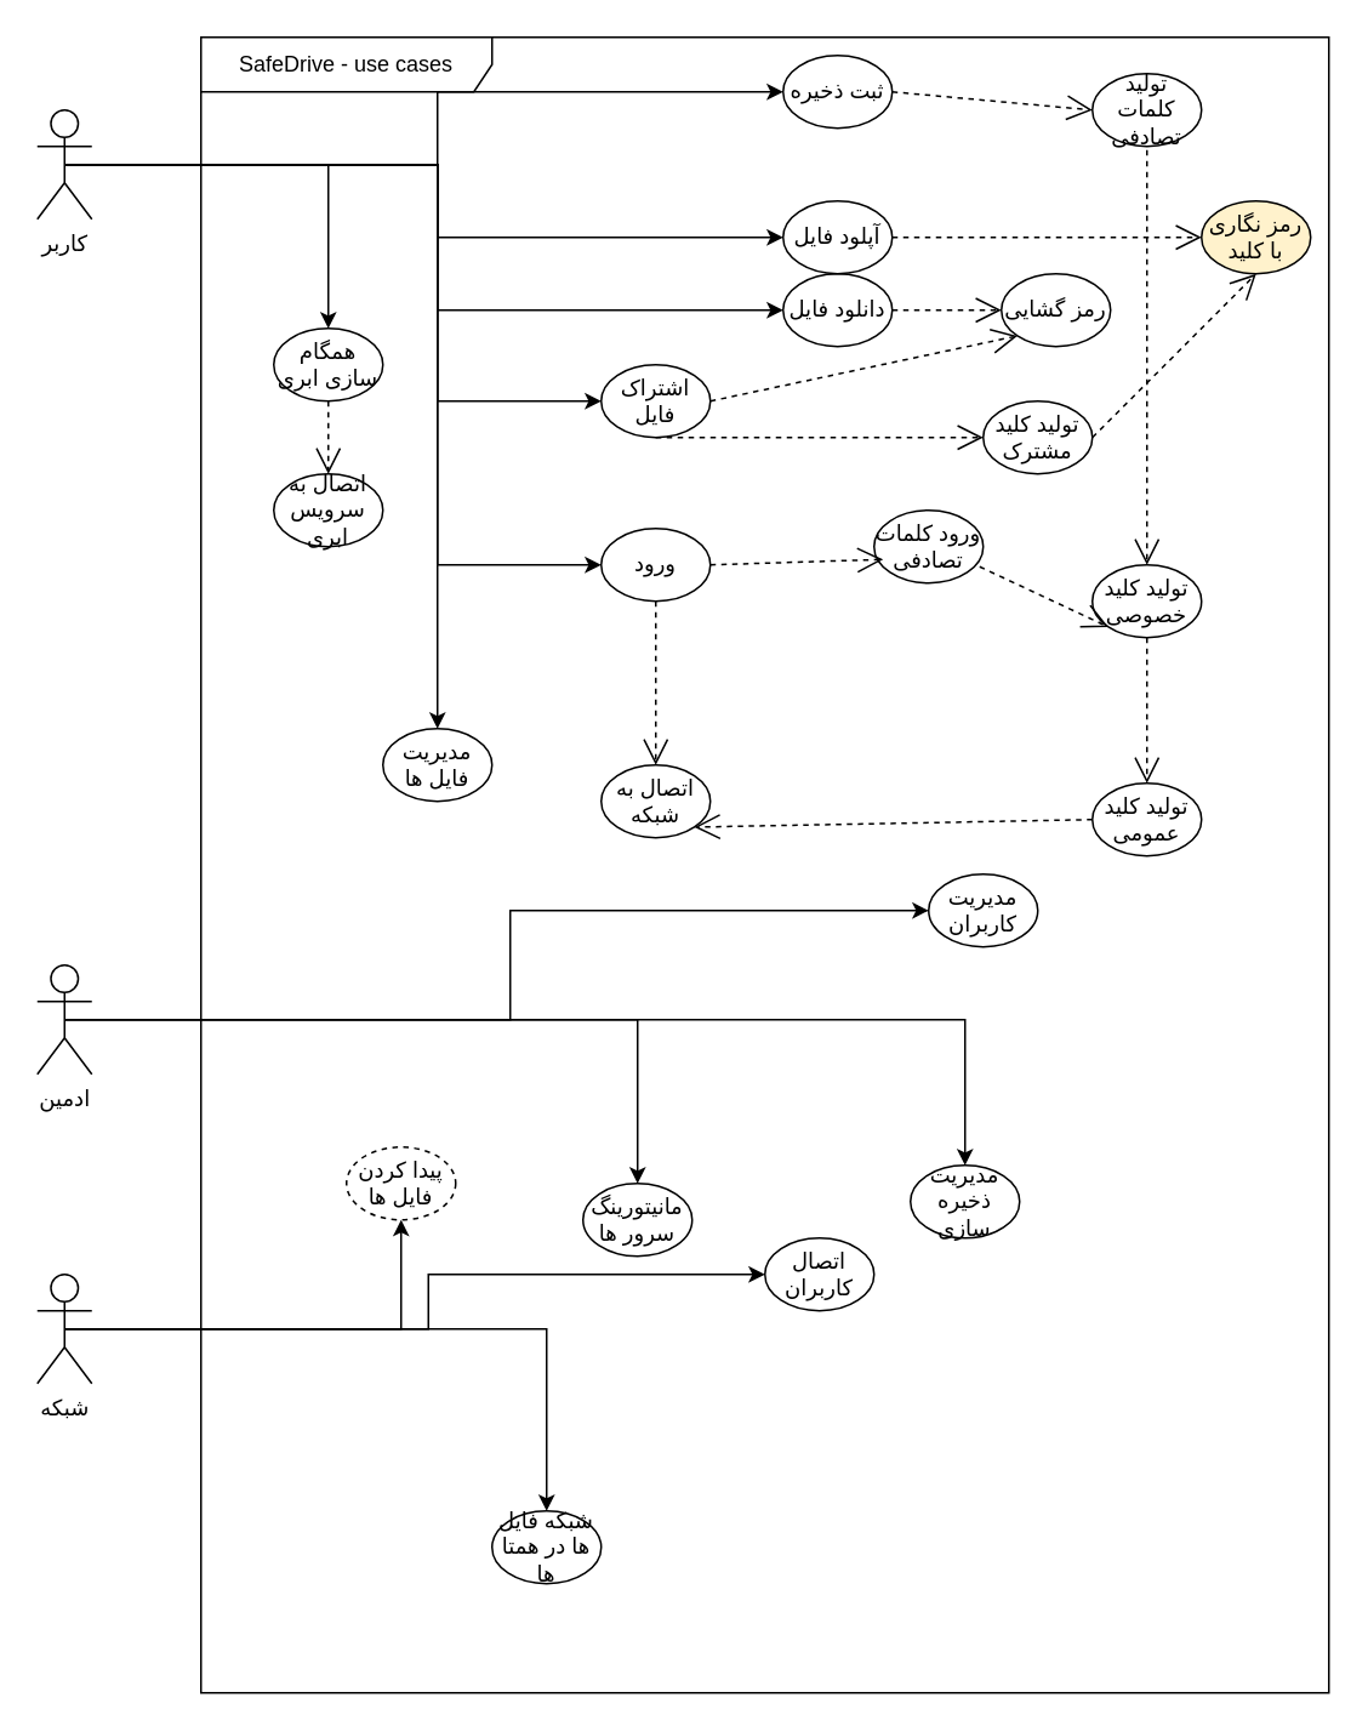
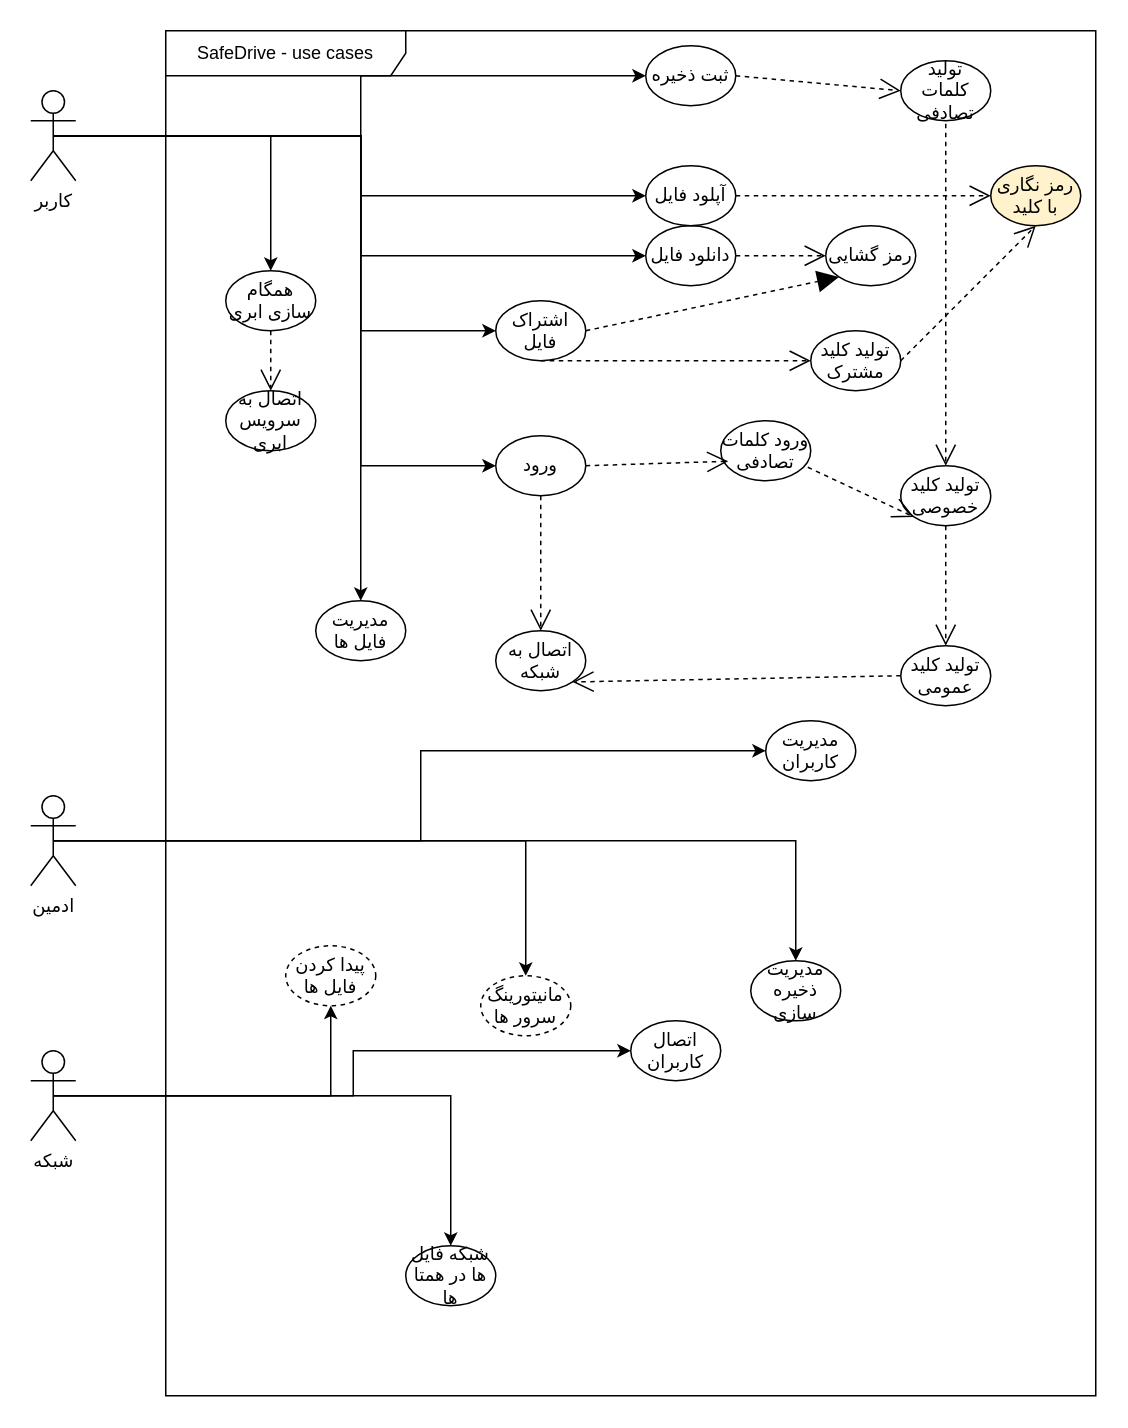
- <mxCell id="51" style="endArrow=open;endSize=12;dashed=1;html=1;rounded=0;exitX=1;exitY=0.5;exitDx=0;exitDy=0;entryX=0;entryY=1;entryDx=0;entryDy=0;" parent="18" source="20" target="28" edge="1"><mxGeometry relative="1" as="geometry"><mxPoint x="390" y="160" as="sourcePoint" /><mxPoint x="560" y="180" as="targetPoint" /></mxGeometry></mxCell>
+ <mxCell id="51" style="endArrow=block;endSize=12;dashed=1;html=1;rounded=0;exitX=1;exitY=0.5;exitDx=0;exitDy=0;entryX=0;entryY=1;entryDx=0;entryDy=0;" parent="18" source="20" target="28" edge="1"><mxGeometry relative="1" as="geometry"><mxPoint x="390" y="160" as="sourcePoint" /><mxPoint x="560" y="180" as="targetPoint" /></mxGeometry></mxCell>
- <mxCell id="34" value="مانیتورینگ سرور ها" style="ellipse;whiteSpace=wrap;html=1;" parent="18" vertex="1"><mxGeometry x="210" y="630" width="60" height="40" as="geometry" /></mxCell>
+ <mxCell id="34" value="مانیتورینگ سرور ها" style="ellipse;whiteSpace=wrap;html=1;dashed=1;" parent="18" vertex="1"><mxGeometry x="210" y="630" width="60" height="40" as="geometry" /></mxCell>
